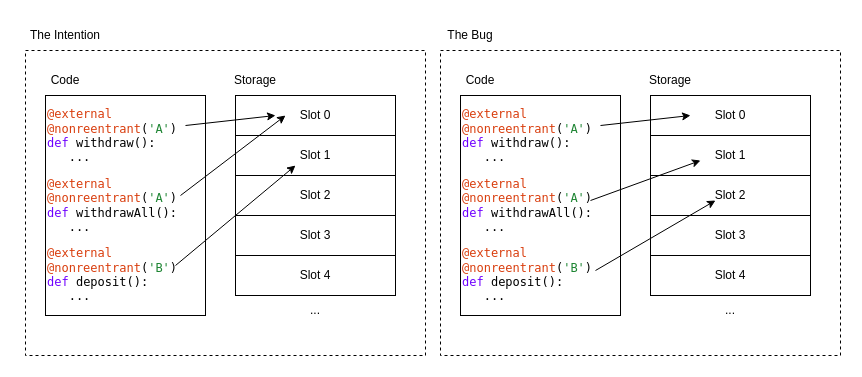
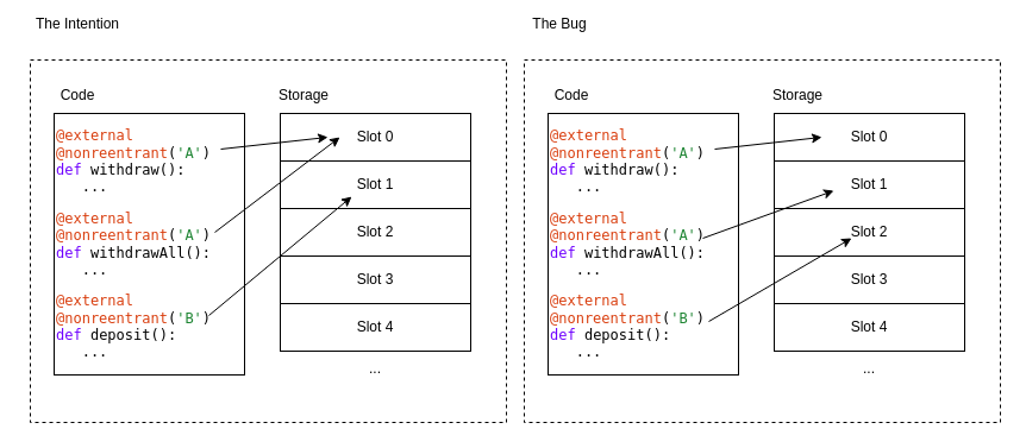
- <mxCell id="15" value="The Intention" style="text;html=1;strokeColor=none;fillColor=none;align=center;verticalAlign=middle;whiteSpace=wrap;rounded=0;" vertex="1" parent="1"><mxGeometry x="20" y="20" width="90" height="30" as="geometry" /></mxCell>
+ <mxCell id="15" value="The Intention" style="text;html=1;strokeColor=none;fillColor=none;align=center;verticalAlign=middle;whiteSpace=wrap;rounded=0;" vertex="1" parent="1"><mxGeometry x="20" y="5" width="90" height="30" as="geometry" /></mxCell>
- <mxCell id="29" value="The Bug" style="text;html=1;strokeColor=none;fillColor=none;align=center;verticalAlign=middle;whiteSpace=wrap;rounded=0;" vertex="1" parent="1"><mxGeometry x="425" y="20" width="90" height="30" as="geometry" /></mxCell>
+ <mxCell id="29" value="The Bug" style="text;html=1;strokeColor=none;fillColor=none;align=center;verticalAlign=middle;whiteSpace=wrap;rounded=0;" vertex="1" parent="1"><mxGeometry x="425" y="5" width="90" height="30" as="geometry" /></mxCell>
